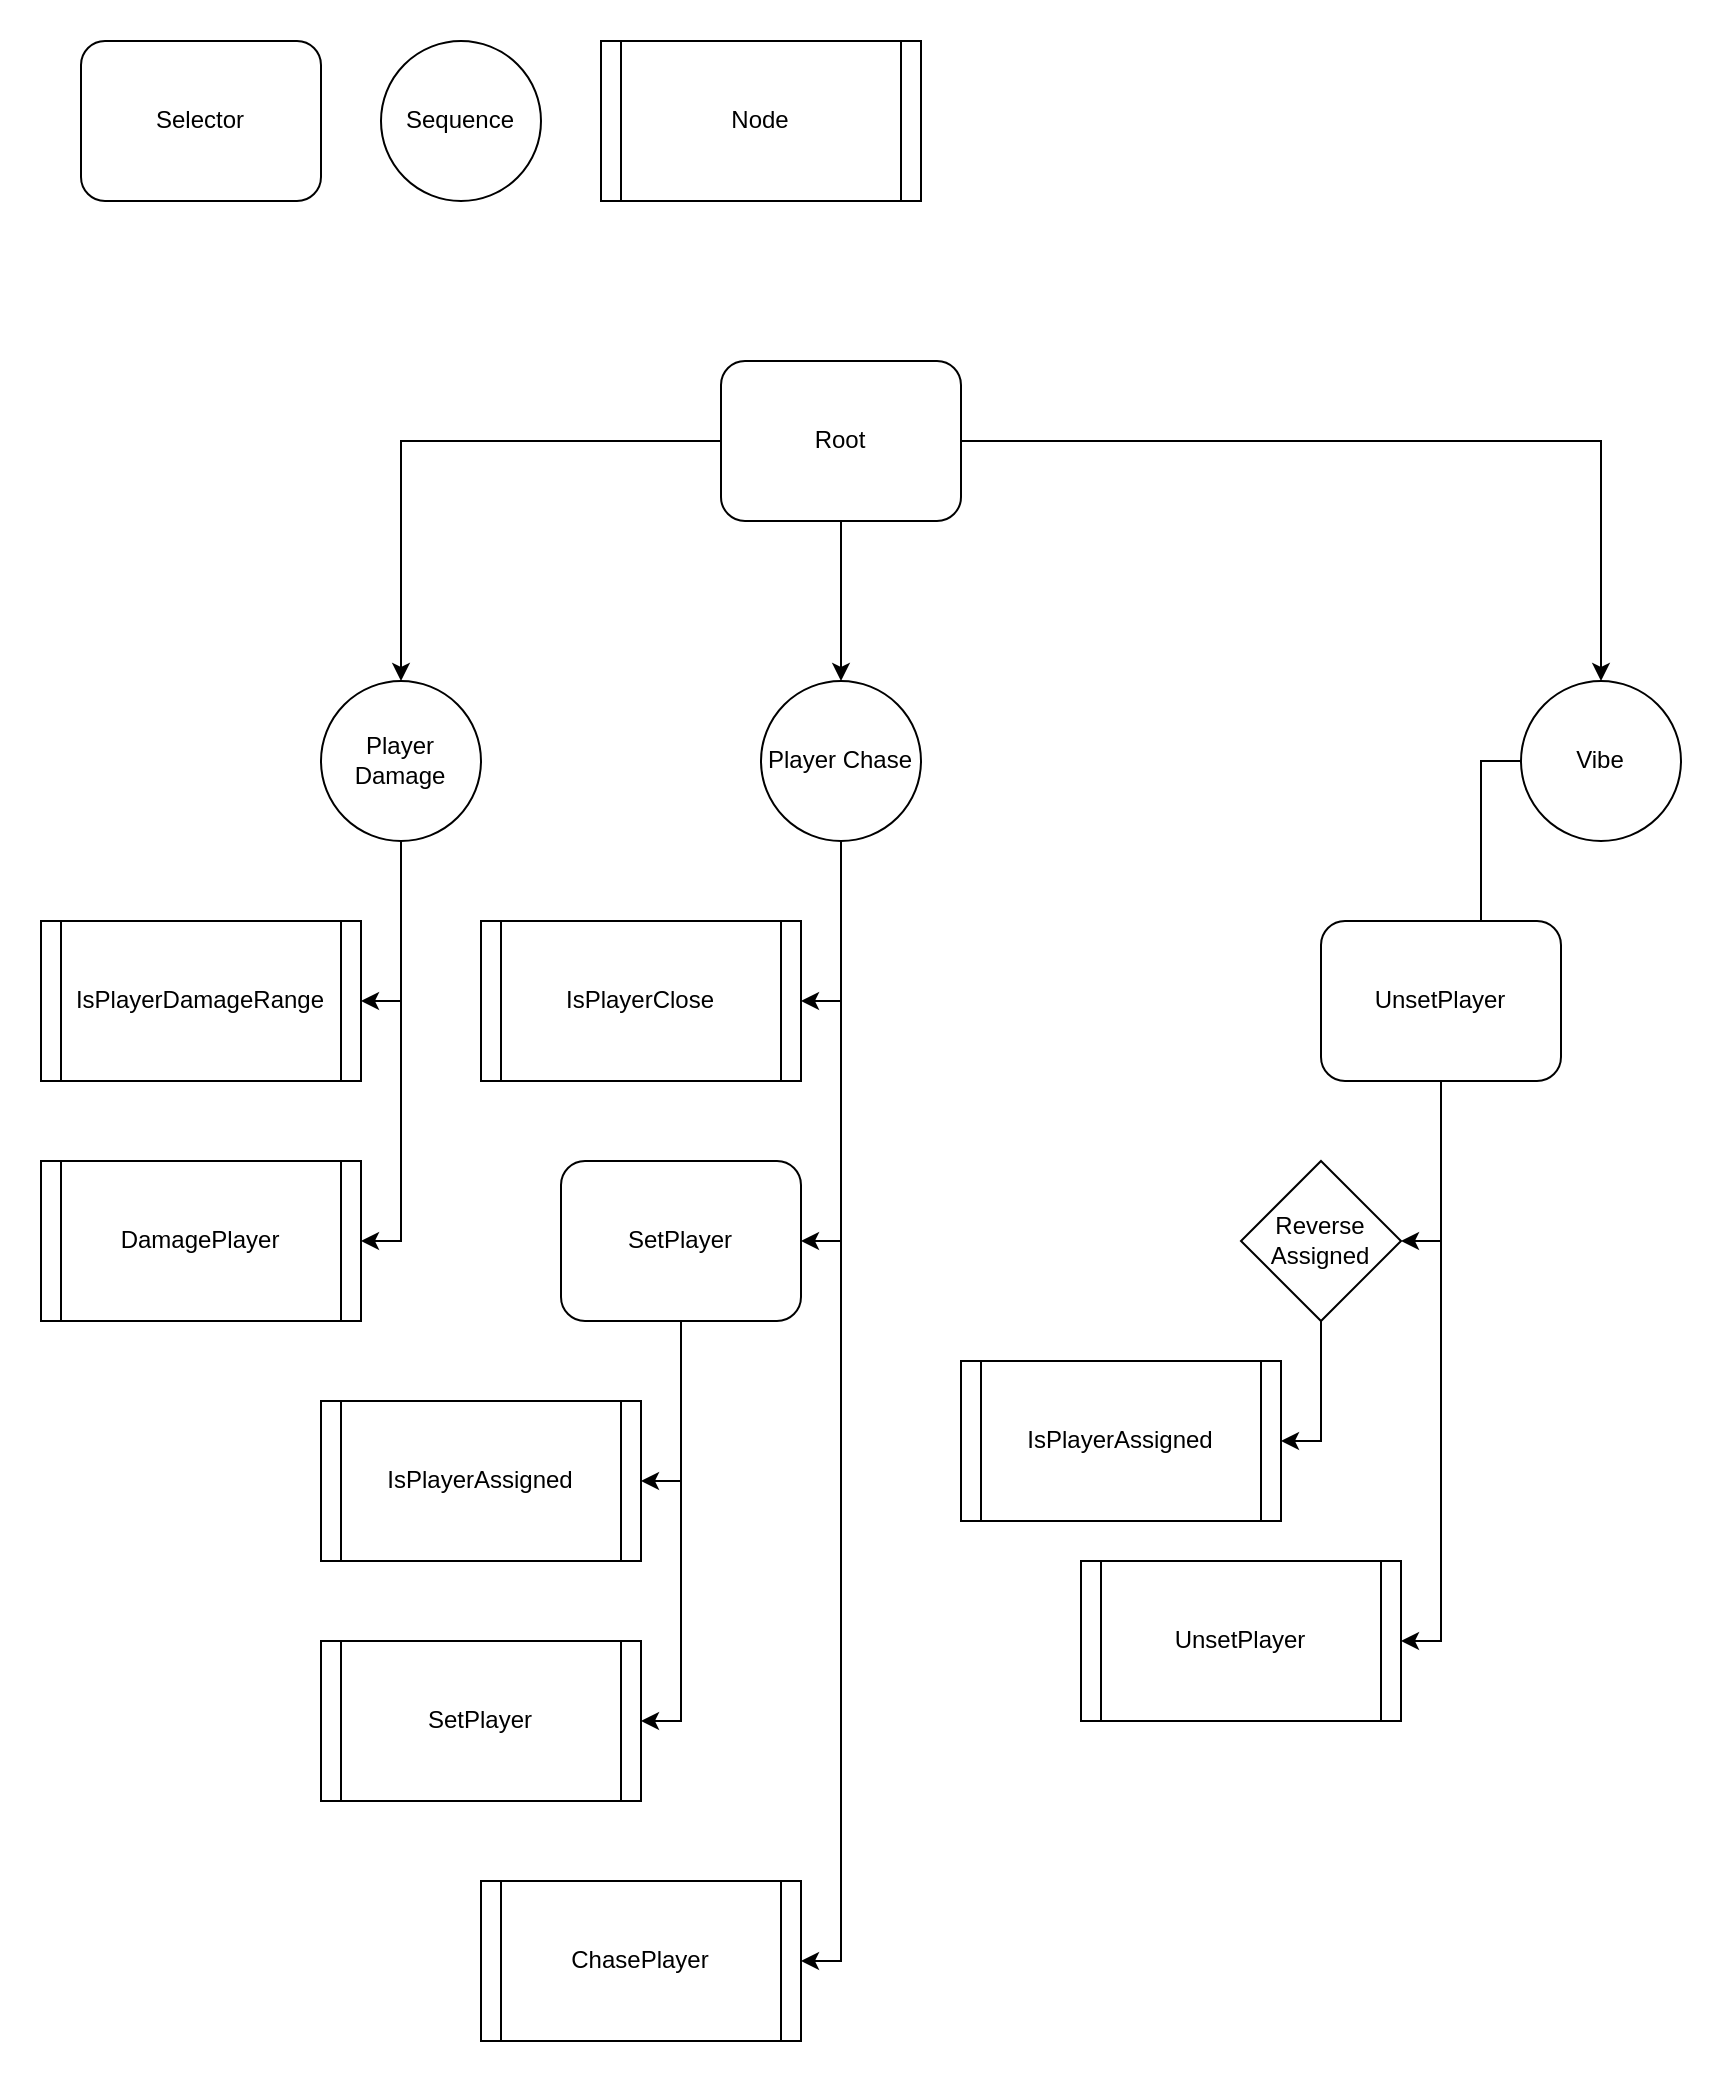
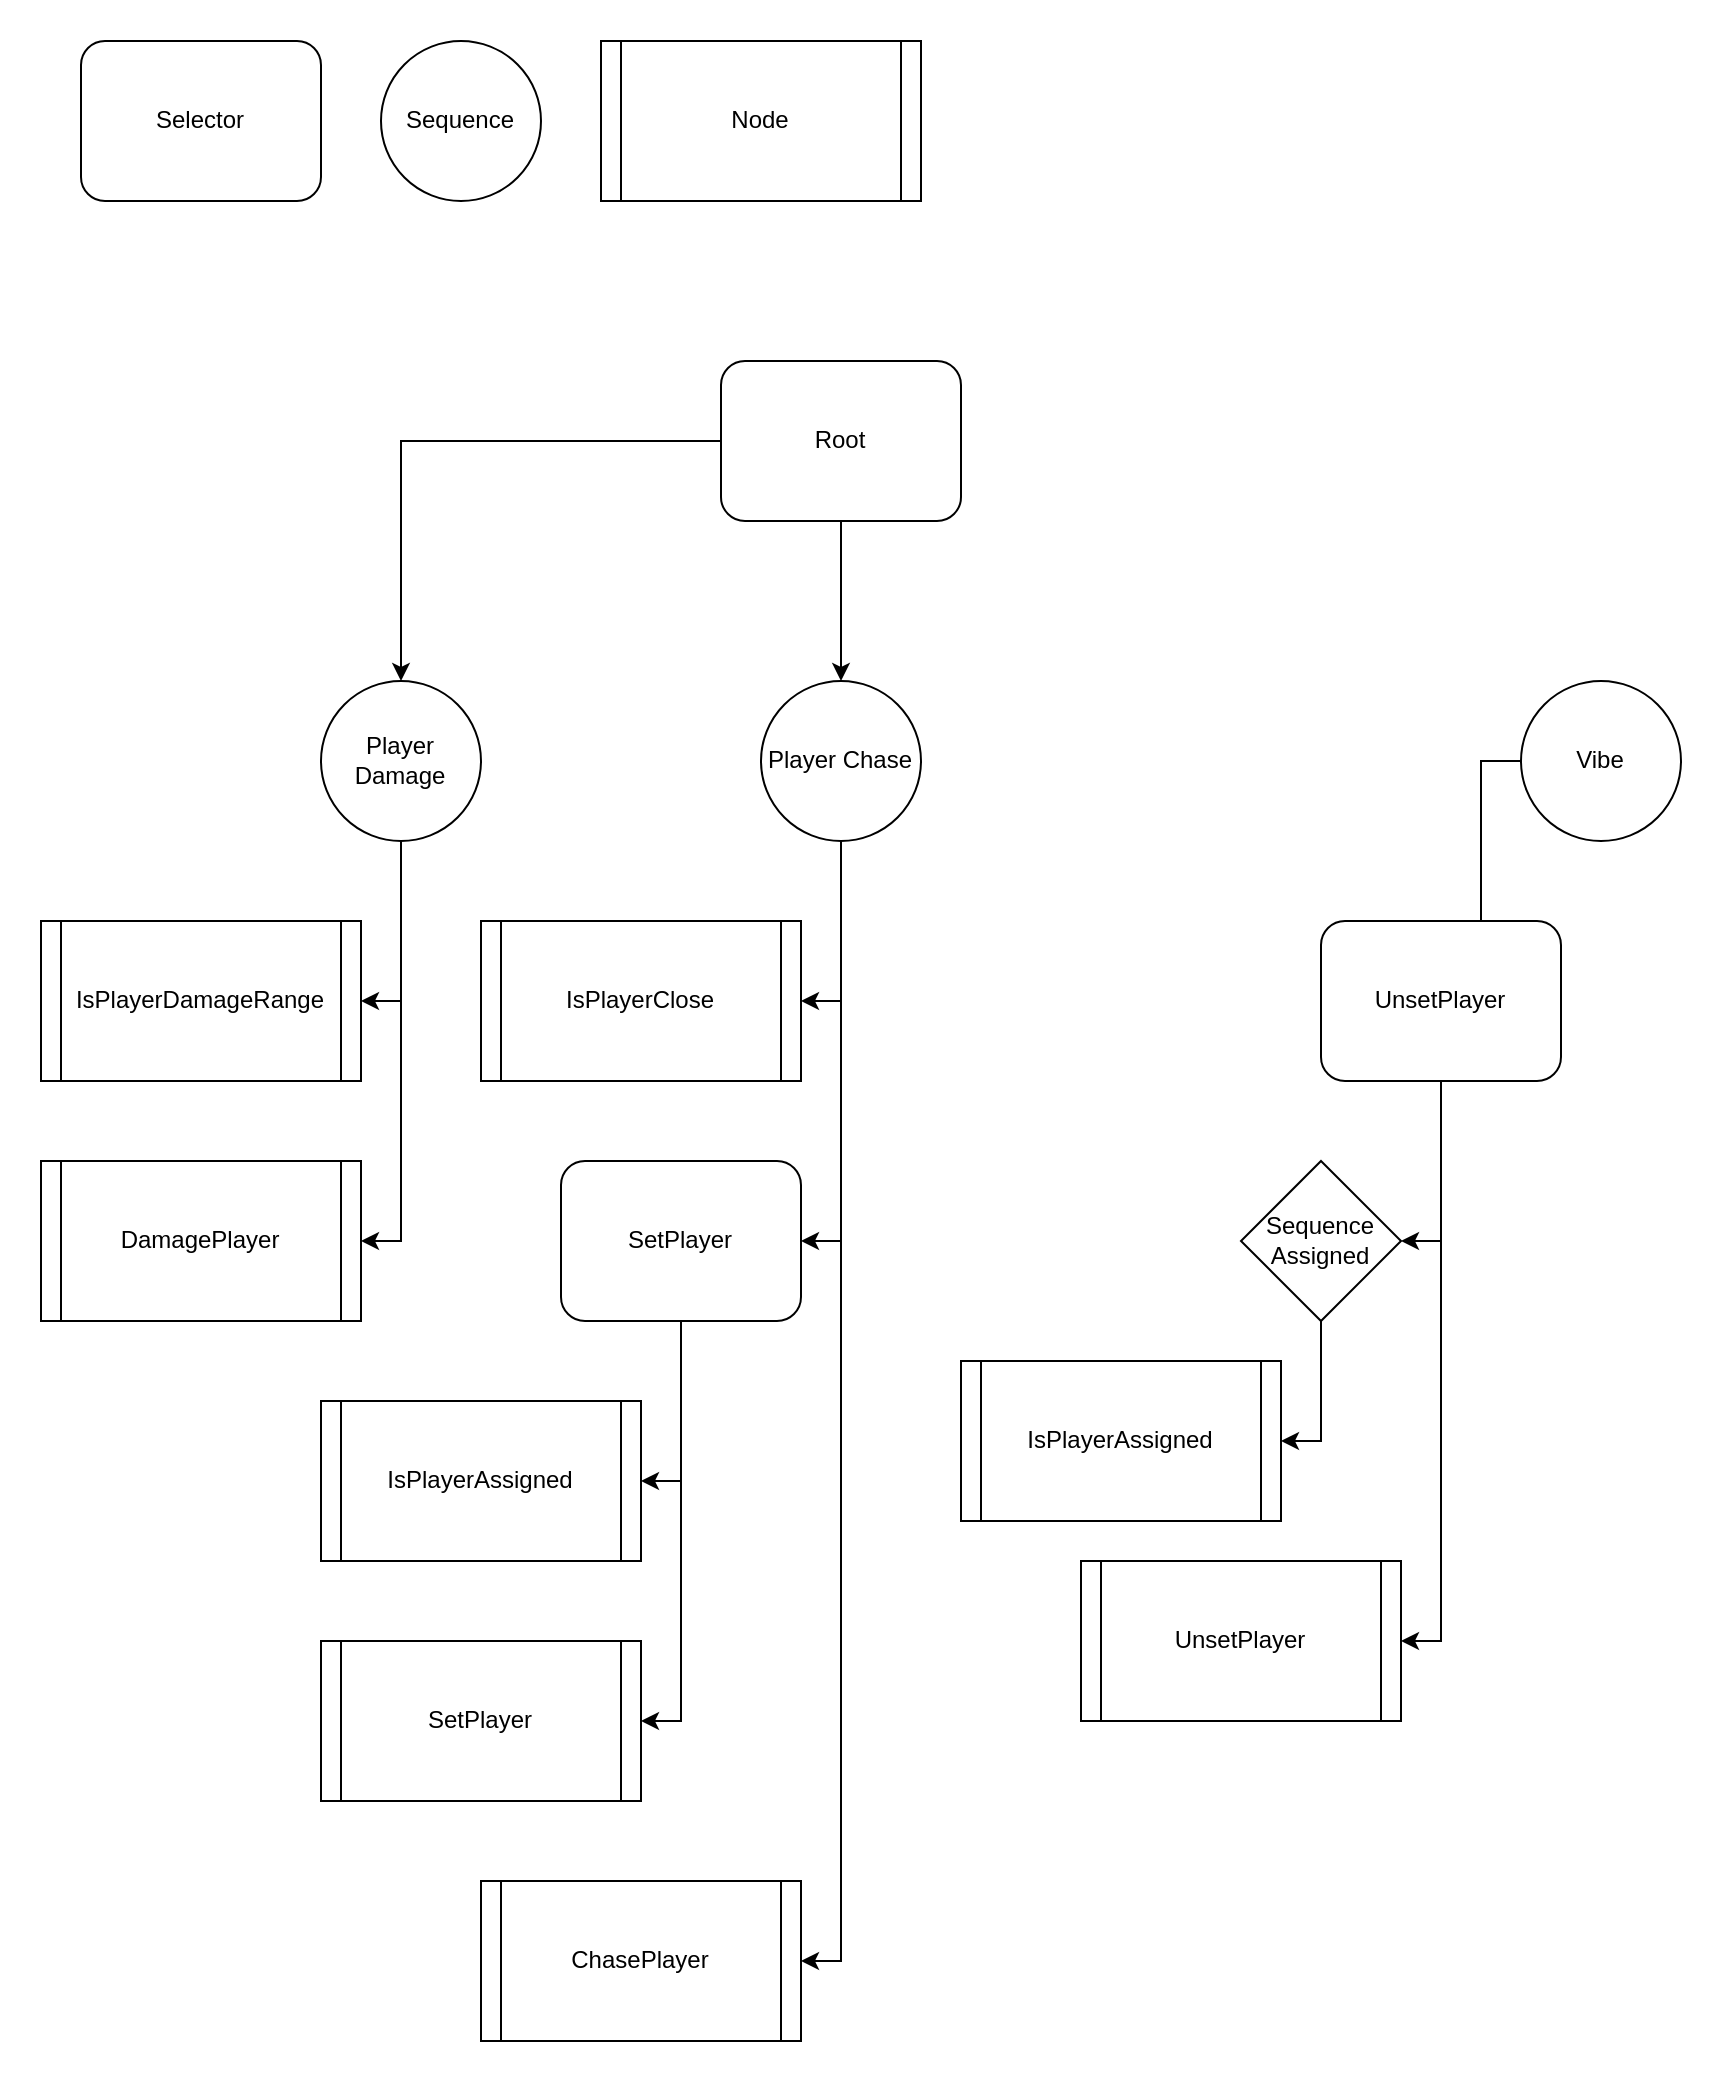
- <mxCell id="17" style="edgeStyle=orthogonalEdgeStyle;rounded=0;orthogonalLoop=1;jettySize=auto;html=1;" edge="1" parent="1" source="18" target="11"><mxGeometry relative="1" as="geometry" /></mxCell>
- <mxCell id="33" value="Reverse Assigned" style="rhombus;whiteSpace=wrap;html=1;" vertex="1" parent="1"><mxGeometry x="620" y="580" width="80" height="80" as="geometry" /></mxCell>
+ <mxCell id="33" value="Sequence Assigned" style="rhombus;whiteSpace=wrap;html=1;" vertex="1" parent="1"><mxGeometry x="620" y="580" width="80" height="80" as="geometry" /></mxCell>
